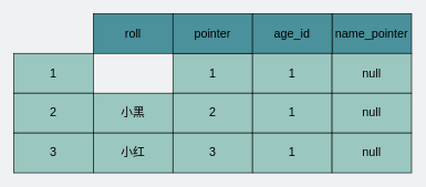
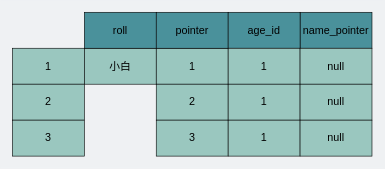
+ <mxCell id="3" value="小白" style="rounded=0;whiteSpace=wrap;html=1;fillColor=#9AC7BF;gradientColor=none;fontSize=18;" parent="1" vertex="1"><mxGeometry x="140" y="80" width="120" height="60" as="geometry" /></mxCell>
- <mxCell id="6" value="小黑" style="rounded=0;whiteSpace=wrap;html=1;fillColor=#9AC7BF;gradientColor=none;fontSize=18;" parent="1" vertex="1"><mxGeometry x="140" y="140" width="120" height="60" as="geometry" /></mxCell>
- <mxCell id="11" value="小红" style="rounded=0;whiteSpace=wrap;html=1;fillColor=#9AC7BF;gradientColor=none;fontSize=18;" parent="1" vertex="1"><mxGeometry x="140" y="200" width="120" height="60" as="geometry" /></mxCell>
